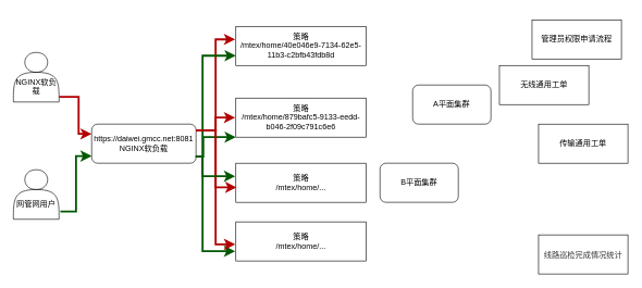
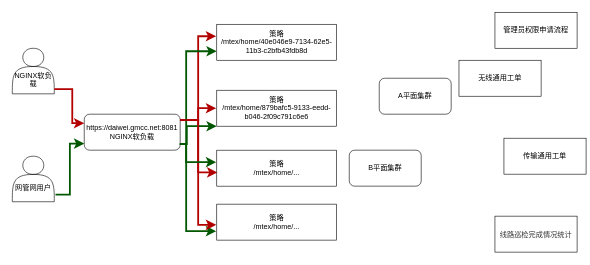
- <mxCell id="11" value="管理员权限申请流程" style="rounded=0;whiteSpace=wrap;html=1;" vertex="1" parent="1"><mxGeometry x="815" y="30" width="137" height="60" as="geometry" /></mxCell>
+ <mxCell id="11" value="管理员权限申请流程" style="rounded=0;whiteSpace=wrap;html=1;" vertex="1" parent="1"><mxGeometry x="825" y="20" width="137" height="60" as="geometry" /></mxCell>
- <mxCell id="13" value="传输通用工单" style="rounded=0;whiteSpace=wrap;html=1;" vertex="1" parent="1"><mxGeometry x="825" y="190" width="137" height="60" as="geometry" /></mxCell>
+ <mxCell id="13" value="传输通用工单" style="rounded=0;whiteSpace=wrap;html=1;" vertex="1" parent="1"><mxGeometry x="840" y="230" width="137" height="60" as="geometry" /></mxCell>
